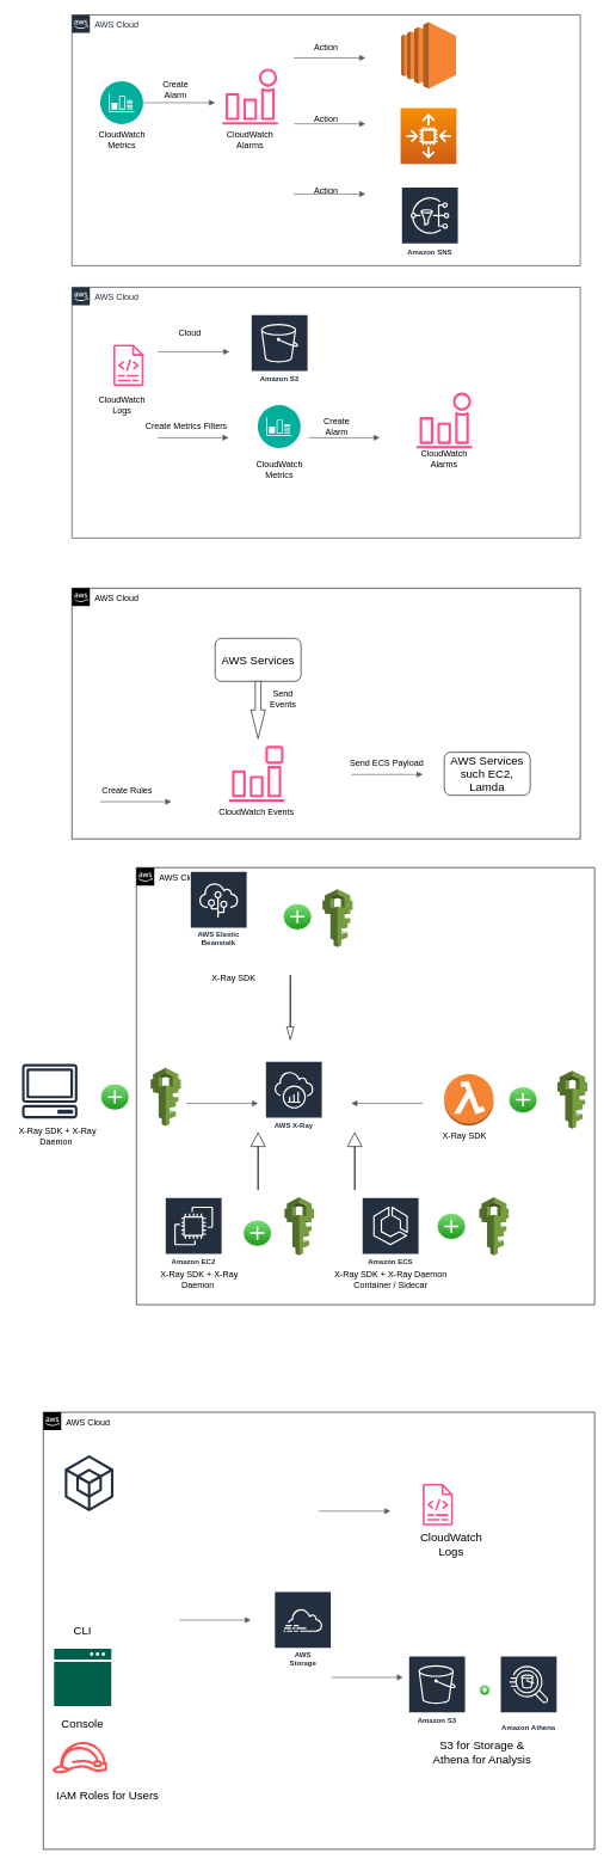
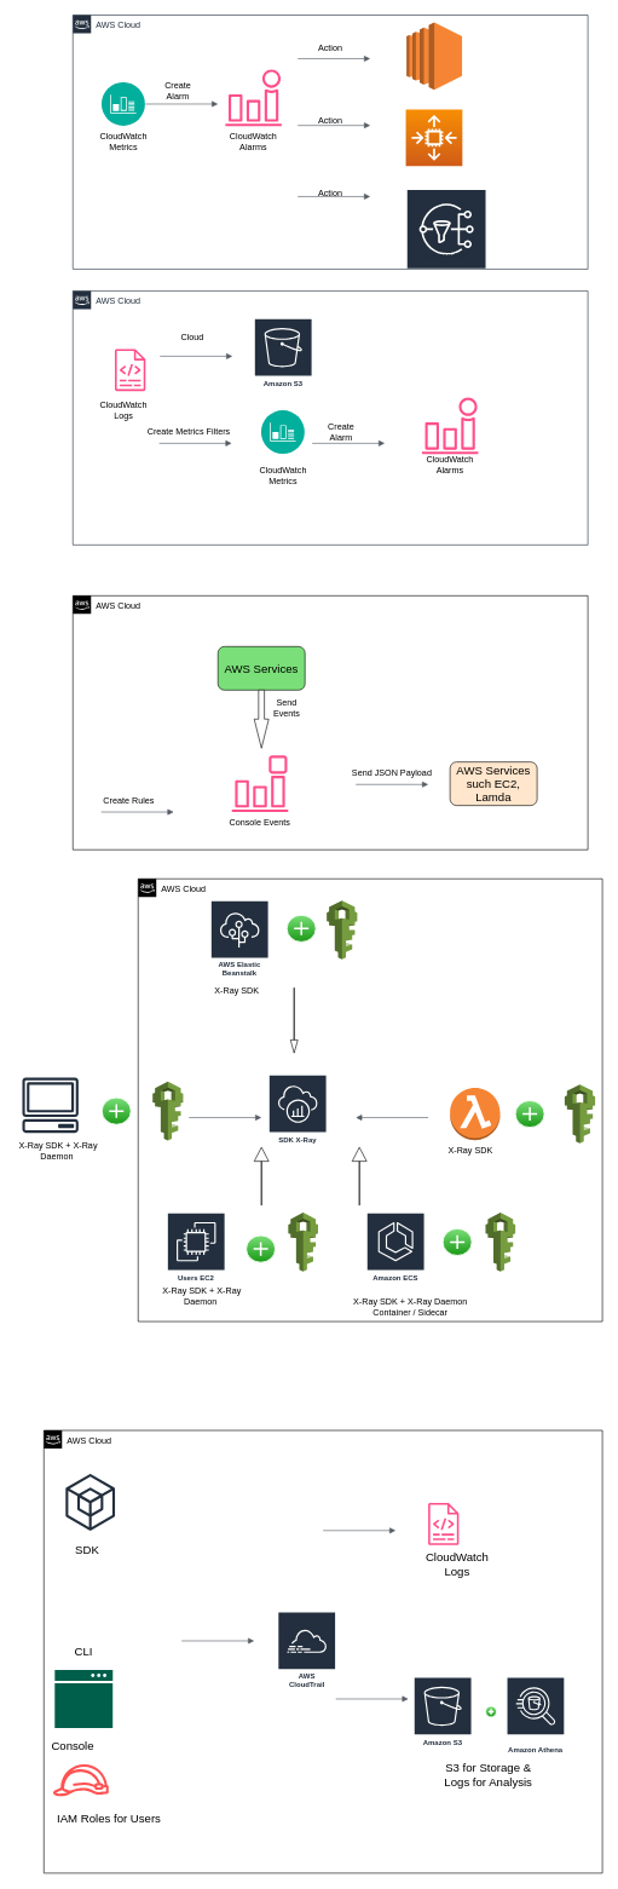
- <mxCell id="17" value="Amazon SNS" style="sketch=0;outlineConnect=0;fontColor=#232F3E;gradientColor=none;strokeColor=#ffffff;fillColor=#232F3E;dashed=0;verticalLabelPosition=middle;verticalAlign=bottom;align=center;html=1;whiteSpace=wrap;fontSize=10;fontStyle=1;spacing=3;shape=mxgraph.aws4.productIcon;prIcon=mxgraph.aws4.sns;" parent="1" vertex="1"><mxGeometry x="560" y="260" width="80" height="100" as="geometry" /></mxCell>
+ <mxCell id="17" value="Amazon SNS" style="sketch=0;outlineConnect=0;fontColor=#232F3E;gradientColor=none;strokeColor=#ffffff;fillColor=#232F3E;dashed=0;verticalLabelPosition=middle;verticalAlign=bottom;align=center;html=1;whiteSpace=wrap;fontSize=10;fontStyle=1;spacing=3;shape=mxgraph.aws4.productIcon;prIcon=mxgraph.aws4.sns;" parent="1" vertex="1"><mxGeometry x="560" y="260" width="110" height="100" as="geometry" /></mxCell>
- <mxCell id="33" value="&lt;font style=&quot;font-size: 16px&quot;&gt;AWS Services&lt;/font&gt;" style="rounded=1;whiteSpace=wrap;html=1;" parent="1" vertex="1"><mxGeometry x="300" y="890" width="120" height="60" as="geometry" /></mxCell>
+ <mxCell id="33" value="&lt;font style=&quot;font-size: 16px&quot;&gt;AWS Services&lt;/font&gt;" style="rounded=1;whiteSpace=wrap;html=1;fillColor=#7adf78;" parent="1" vertex="1"><mxGeometry x="300" y="890" width="120" height="60" as="geometry" /></mxCell>
- <mxCell id="40" value="Send ECS Payload" style="text;html=1;strokeColor=none;fillColor=none;align=center;verticalAlign=middle;whiteSpace=wrap;rounded=0;" parent="1" vertex="1"><mxGeometry x="480" y="1050" width="120" height="30" as="geometry" /></mxCell>
+ <mxCell id="40" value="Send JSON Payload" style="text;html=1;strokeColor=none;fillColor=none;align=center;verticalAlign=middle;whiteSpace=wrap;rounded=0;" parent="1" vertex="1"><mxGeometry x="480" y="1050" width="120" height="30" as="geometry" /></mxCell>
- <mxCell id="42" value="&lt;font style=&quot;font-size: 16px&quot;&gt;AWS Services such EC2, Lamda&lt;/font&gt;" style="rounded=1;whiteSpace=wrap;html=1;" parent="1" vertex="1"><mxGeometry x="620" y="1049" width="120" height="60" as="geometry" /></mxCell>
+ <mxCell id="42" value="&lt;font style=&quot;font-size: 16px&quot;&gt;AWS Services such EC2, Lamda&lt;/font&gt;" style="rounded=1;whiteSpace=wrap;html=1;fillColor=#ffe6cc;" parent="1" vertex="1"><mxGeometry x="620" y="1049" width="120" height="60" as="geometry" /></mxCell>
- <mxCell id="39" value="CloudWatch Events" style="text;html=1;strokeColor=none;fillColor=none;align=center;verticalAlign=middle;whiteSpace=wrap;rounded=0;" parent="1" vertex="1"><mxGeometry x="298" y="1118" width="120" height="30" as="geometry" /></mxCell>
+ <mxCell id="39" value="Console Events" style="text;html=1;strokeColor=none;fillColor=none;align=center;verticalAlign=middle;whiteSpace=wrap;rounded=0;" parent="1" vertex="1"><mxGeometry x="298" y="1118" width="120" height="30" as="geometry" /></mxCell>
- <mxCell id="60" value="AWS Elastic Beanstalk" style="sketch=0;outlineConnect=0;fontColor=#232F3E;gradientColor=none;strokeColor=#ffffff;fillColor=#232F3E;dashed=0;verticalLabelPosition=middle;verticalAlign=bottom;align=center;html=1;whiteSpace=wrap;fontSize=10;fontStyle=1;spacing=3;shape=mxgraph.aws4.productIcon;prIcon=mxgraph.aws4.elastic_beanstalk;" vertex="1" parent="1"><mxGeometry x="265" y="1215" width="80" height="110" as="geometry" /></mxCell>
+ <mxCell id="60" value="AWS Elastic Beanstalk" style="sketch=0;outlineConnect=0;fontColor=#232F3E;gradientColor=none;strokeColor=#ffffff;fillColor=#232F3E;dashed=0;verticalLabelPosition=middle;verticalAlign=bottom;align=center;html=1;whiteSpace=wrap;fontSize=10;fontStyle=1;spacing=3;shape=mxgraph.aws4.productIcon;prIcon=mxgraph.aws4.elastic_beanstalk;" vertex="1" parent="1"><mxGeometry x="290" y="1240" width="80" height="110" as="geometry" /></mxCell>
- <mxCell id="50" value="AWS X-Ray" style="sketch=0;outlineConnect=0;fontColor=#232F3E;gradientColor=none;strokeColor=#ffffff;fillColor=#232F3E;dashed=0;verticalLabelPosition=middle;verticalAlign=bottom;align=center;html=1;whiteSpace=wrap;fontSize=10;fontStyle=1;spacing=3;shape=mxgraph.aws4.productIcon;prIcon=mxgraph.aws4.xray;" vertex="1" parent="1"><mxGeometry x="370" y="1480" width="80" height="100" as="geometry" /></mxCell>
+ <mxCell id="50" value="SDK X-Ray" style="sketch=0;outlineConnect=0;fontColor=#232F3E;gradientColor=none;strokeColor=#ffffff;fillColor=#232F3E;dashed=0;verticalLabelPosition=middle;verticalAlign=bottom;align=center;html=1;whiteSpace=wrap;fontSize=10;fontStyle=1;spacing=3;shape=mxgraph.aws4.productIcon;prIcon=mxgraph.aws4.xray;" vertex="1" parent="1"><mxGeometry x="370" y="1480" width="80" height="100" as="geometry" /></mxCell>
- <mxCell id="52" value="Amazon EC2" style="sketch=0;outlineConnect=0;fontColor=#232F3E;gradientColor=none;strokeColor=#ffffff;fillColor=#232F3E;dashed=0;verticalLabelPosition=middle;verticalAlign=bottom;align=center;html=1;whiteSpace=wrap;fontSize=10;fontStyle=1;spacing=3;shape=mxgraph.aws4.productIcon;prIcon=mxgraph.aws4.ec2;" vertex="1" parent="1"><mxGeometry x="230" y="1670" width="80" height="100" as="geometry" /></mxCell>
+ <mxCell id="52" value="Users EC2" style="sketch=0;outlineConnect=0;fontColor=#232F3E;gradientColor=none;strokeColor=#ffffff;fillColor=#232F3E;dashed=0;verticalLabelPosition=middle;verticalAlign=bottom;align=center;html=1;whiteSpace=wrap;fontSize=10;fontStyle=1;spacing=3;shape=mxgraph.aws4.productIcon;prIcon=mxgraph.aws4.ec2;" vertex="1" parent="1"><mxGeometry x="230" y="1670" width="80" height="100" as="geometry" /></mxCell>
- <mxCell id="70" value="X-Ray SDK + X-Ray Daemon Container / Sidecar" style="text;html=1;strokeColor=none;fillColor=none;align=center;verticalAlign=middle;whiteSpace=wrap;rounded=0;" vertex="1" parent="1"><mxGeometry x="462.5" y="1770" width="165" height="30" as="geometry" /></mxCell>
+ <mxCell id="70" value="X-Ray SDK + X-Ray Daemon Container / Sidecar" style="text;html=1;strokeColor=none;fillColor=none;align=center;verticalAlign=middle;whiteSpace=wrap;rounded=0;" vertex="1" parent="1"><mxGeometry x="482.5" y="1785" width="165" height="30" as="geometry" /></mxCell>
+ <mxCell id="83" value="SDK" style="text;html=1;strokeColor=none;fillColor=none;align=center;verticalAlign=middle;whiteSpace=wrap;rounded=0;fontSize=16;" vertex="1" parent="1"><mxGeometry x="90" y="2120" width="60" height="30" as="geometry" /></mxCell>
- <mxCell id="76" value="AWS&#10;Storage" style="sketch=0;outlineConnect=0;fontColor=#232F3E;gradientColor=none;strokeColor=#ffffff;fillColor=#232F3E;dashed=0;verticalLabelPosition=middle;verticalAlign=bottom;align=center;html=1;whiteSpace=wrap;fontSize=10;fontStyle=1;spacing=3;shape=mxgraph.aws4.productIcon;prIcon=mxgraph.aws4.cloudtrail;" vertex="1" parent="1"><mxGeometry x="382.5" y="2220" width="80" height="110" as="geometry" /></mxCell>
+ <mxCell id="76" value="AWS&#10;CloudTrail" style="sketch=0;outlineConnect=0;fontColor=#232F3E;gradientColor=none;strokeColor=#ffffff;fillColor=#232F3E;dashed=0;verticalLabelPosition=middle;verticalAlign=bottom;align=center;html=1;whiteSpace=wrap;fontSize=10;fontStyle=1;spacing=3;shape=mxgraph.aws4.productIcon;prIcon=mxgraph.aws4.cloudtrail;" vertex="1" parent="1"><mxGeometry x="382.5" y="2220" width="80" height="110" as="geometry" /></mxCell>
- <mxCell id="85" value="Console" style="text;html=1;strokeColor=none;fillColor=none;align=center;verticalAlign=middle;whiteSpace=wrap;rounded=0;fontSize=16;" vertex="1" parent="1"><mxGeometry x="85" y="2390" width="60" height="30" as="geometry" /></mxCell>
+ <mxCell id="85" value="Console" style="text;html=1;strokeColor=none;fillColor=none;align=center;verticalAlign=middle;whiteSpace=wrap;rounded=0;fontSize=16;" vertex="1" parent="1"><mxGeometry x="70" y="2390" width="60" height="30" as="geometry" /></mxCell>
- <mxCell id="88" value="S3 for Storage &amp;amp; Athena for Analysis" style="text;html=1;strokeColor=none;fillColor=none;align=center;verticalAlign=middle;whiteSpace=wrap;rounded=0;fontSize=16;" vertex="1" parent="1"><mxGeometry x="594.5" y="2430" width="155.5" height="30" as="geometry" /></mxCell>
+ <mxCell id="88" value="S3 for Storage &amp;amp; Logs for Analysis" style="text;html=1;strokeColor=none;fillColor=none;align=center;verticalAlign=middle;whiteSpace=wrap;rounded=0;fontSize=16;" vertex="1" parent="1"><mxGeometry x="594.5" y="2430" width="155.5" height="30" as="geometry" /></mxCell>
